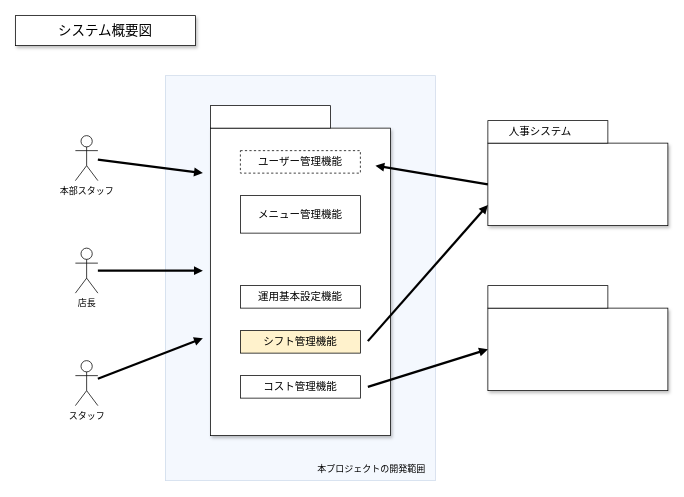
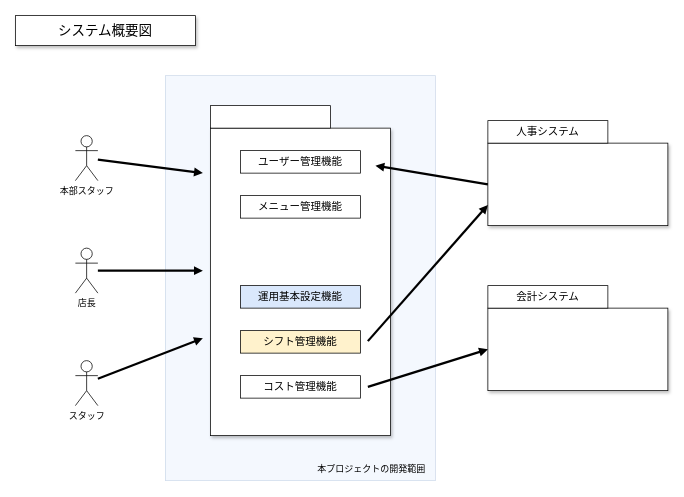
- <mxCell id="28" value="人事システム" style="text;html=1;strokeColor=none;fillColor=none;align=center;verticalAlign=middle;whiteSpace=wrap;rounded=0;fontSize=14;" parent="26" vertex="1"><mxGeometry x="5" y="17.5" width="130" height="15" as="geometry" /></mxCell>
+ <mxCell id="28" value="人事システム" style="text;html=1;strokeColor=none;fillColor=none;align=center;verticalAlign=middle;whiteSpace=wrap;rounded=0;fontSize=14;" parent="26" vertex="1"><mxGeometry x="15" y="17.5" width="130" height="15" as="geometry" /></mxCell>
- <mxCell id="8" value="ユーザー管理機能" style="rounded=0;whiteSpace=wrap;html=1;fontSize=14;align=center;dashed=1;" parent="1" vertex="1"><mxGeometry x="320" y="200" width="160" height="30" as="geometry" /></mxCell>
+ <mxCell id="8" value="ユーザー管理機能" style="rounded=0;whiteSpace=wrap;html=1;fontSize=14;align=center;" parent="1" vertex="1"><mxGeometry x="320" y="200" width="160" height="30" as="geometry" /></mxCell>
- <mxCell id="9" value="メニュー管理機能" style="rounded=0;whiteSpace=wrap;html=1;fontSize=14;align=center;" parent="1" vertex="1"><mxGeometry x="320" y="260" width="160" height="50" as="geometry" /></mxCell>
+ <mxCell id="9" value="メニュー管理機能" style="rounded=0;whiteSpace=wrap;html=1;fontSize=14;align=center;" parent="1" vertex="1"><mxGeometry x="320" y="260" width="160" height="30" as="geometry" /></mxCell>
- <mxCell id="10" value="運用基本設定機能" style="rounded=0;whiteSpace=wrap;html=1;fontSize=14;align=center;" parent="1" vertex="1"><mxGeometry x="320" y="380" width="160" height="30" as="geometry" /></mxCell>
+ <mxCell id="10" value="運用基本設定機能" style="rounded=0;whiteSpace=wrap;html=1;fontSize=14;align=center;fillColor=#dae8fc;" parent="1" vertex="1"><mxGeometry x="320" y="380" width="160" height="30" as="geometry" /></mxCell>
+ <mxCell id="16" value="会計システム" style="text;html=1;strokeColor=none;fillColor=none;align=center;verticalAlign=middle;whiteSpace=wrap;rounded=0;fontSize=14;" parent="14" vertex="1"><mxGeometry x="15" y="17.5" width="130" height="15" as="geometry" /></mxCell>
